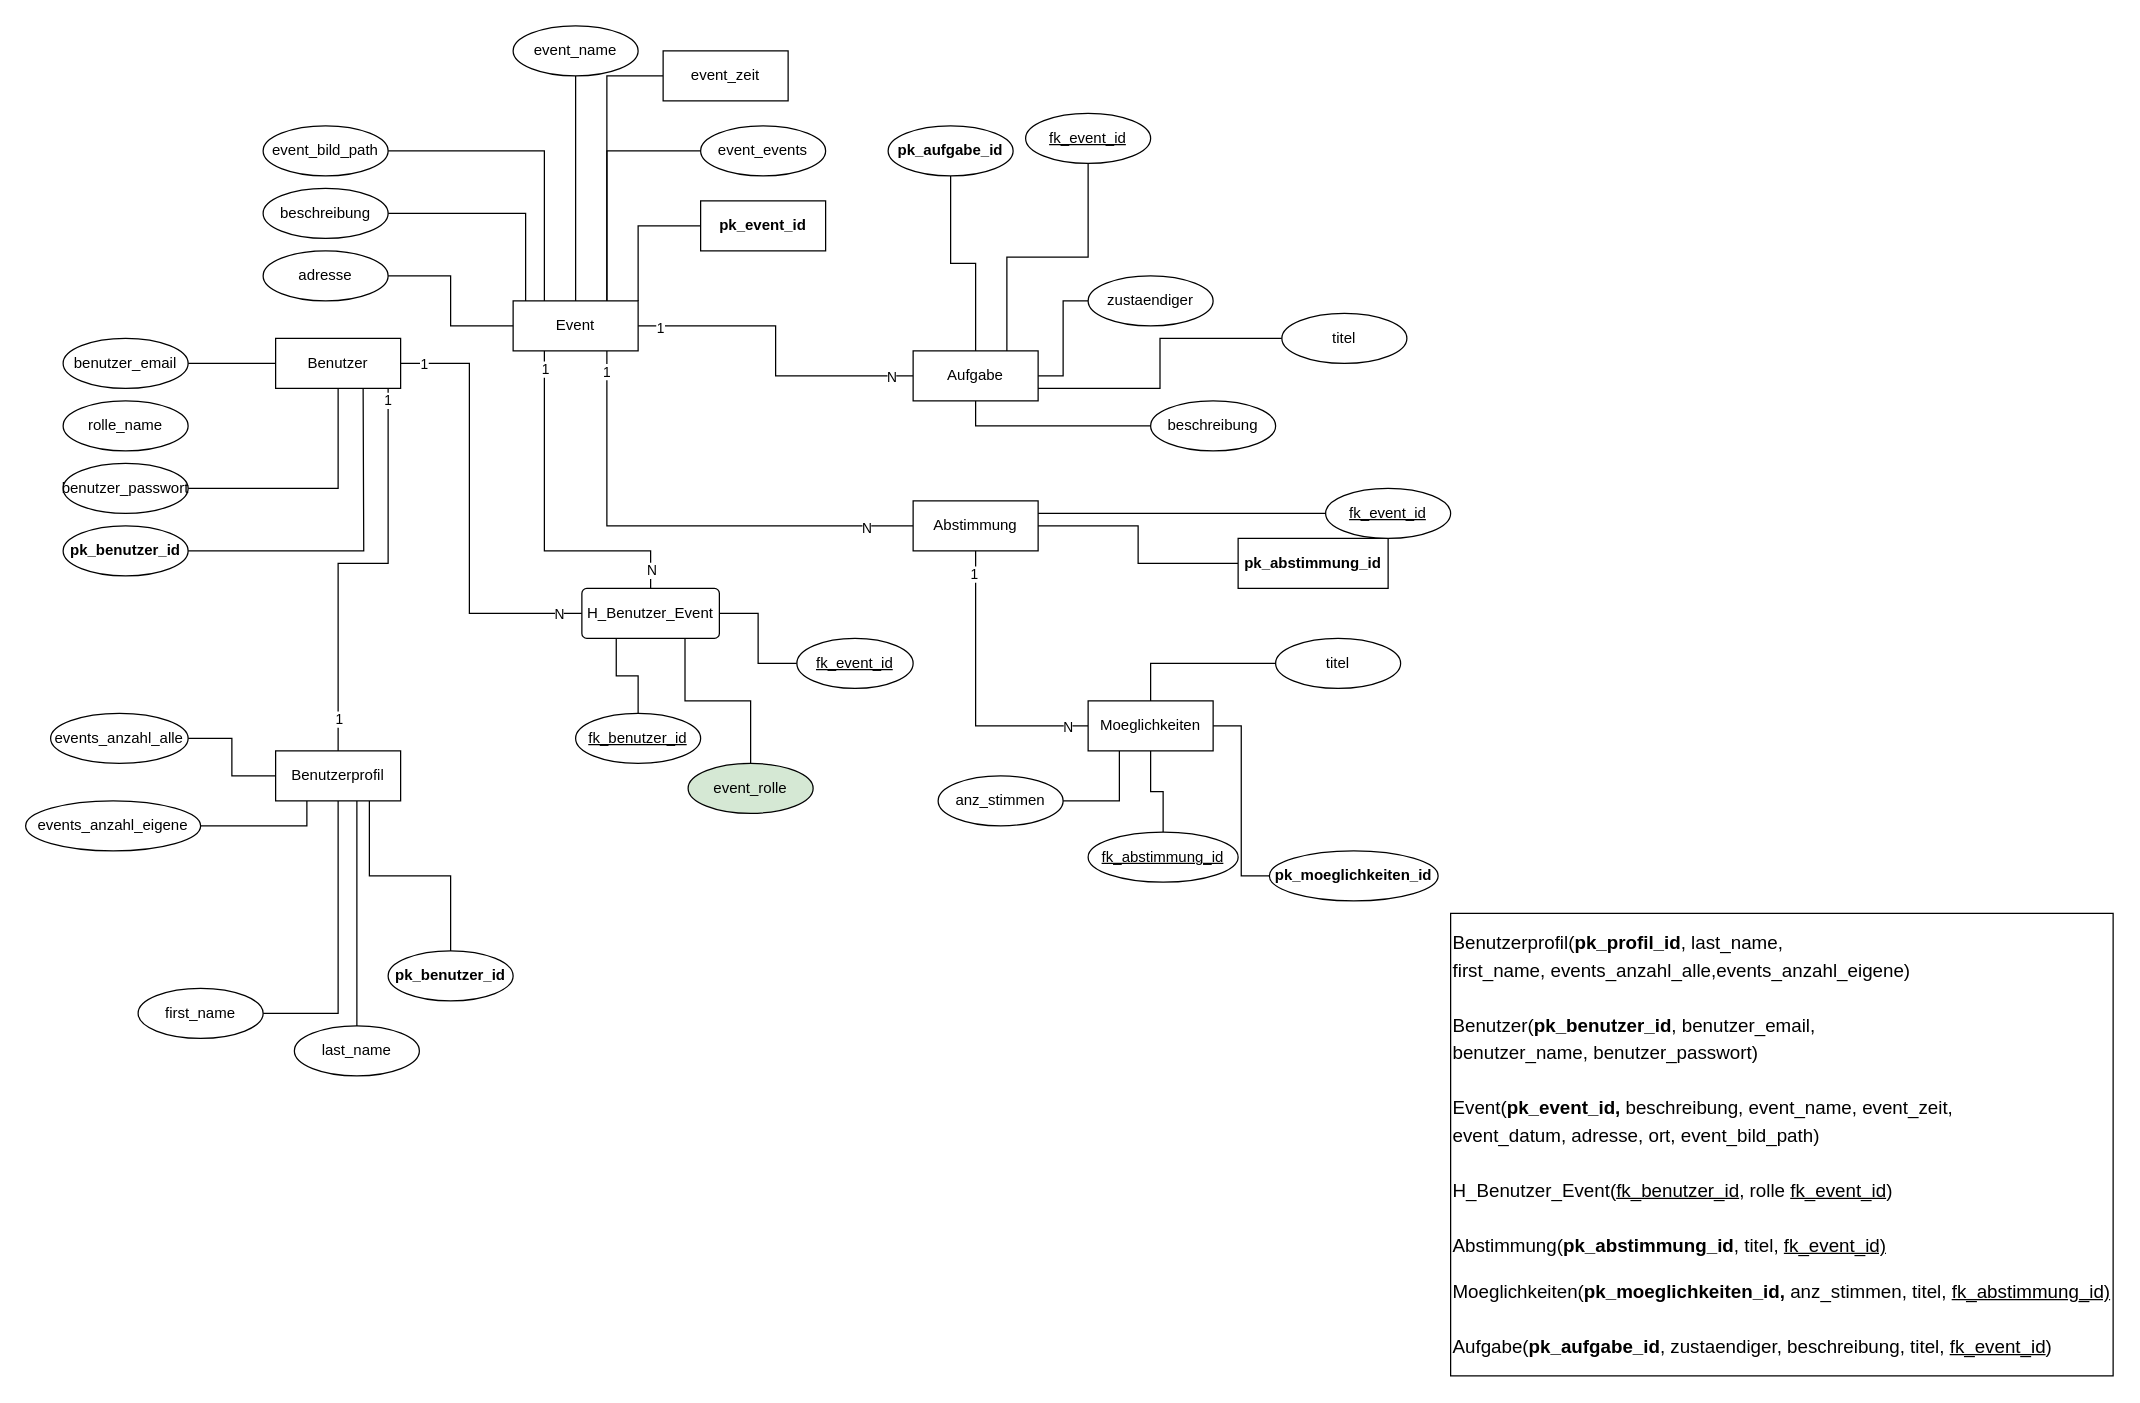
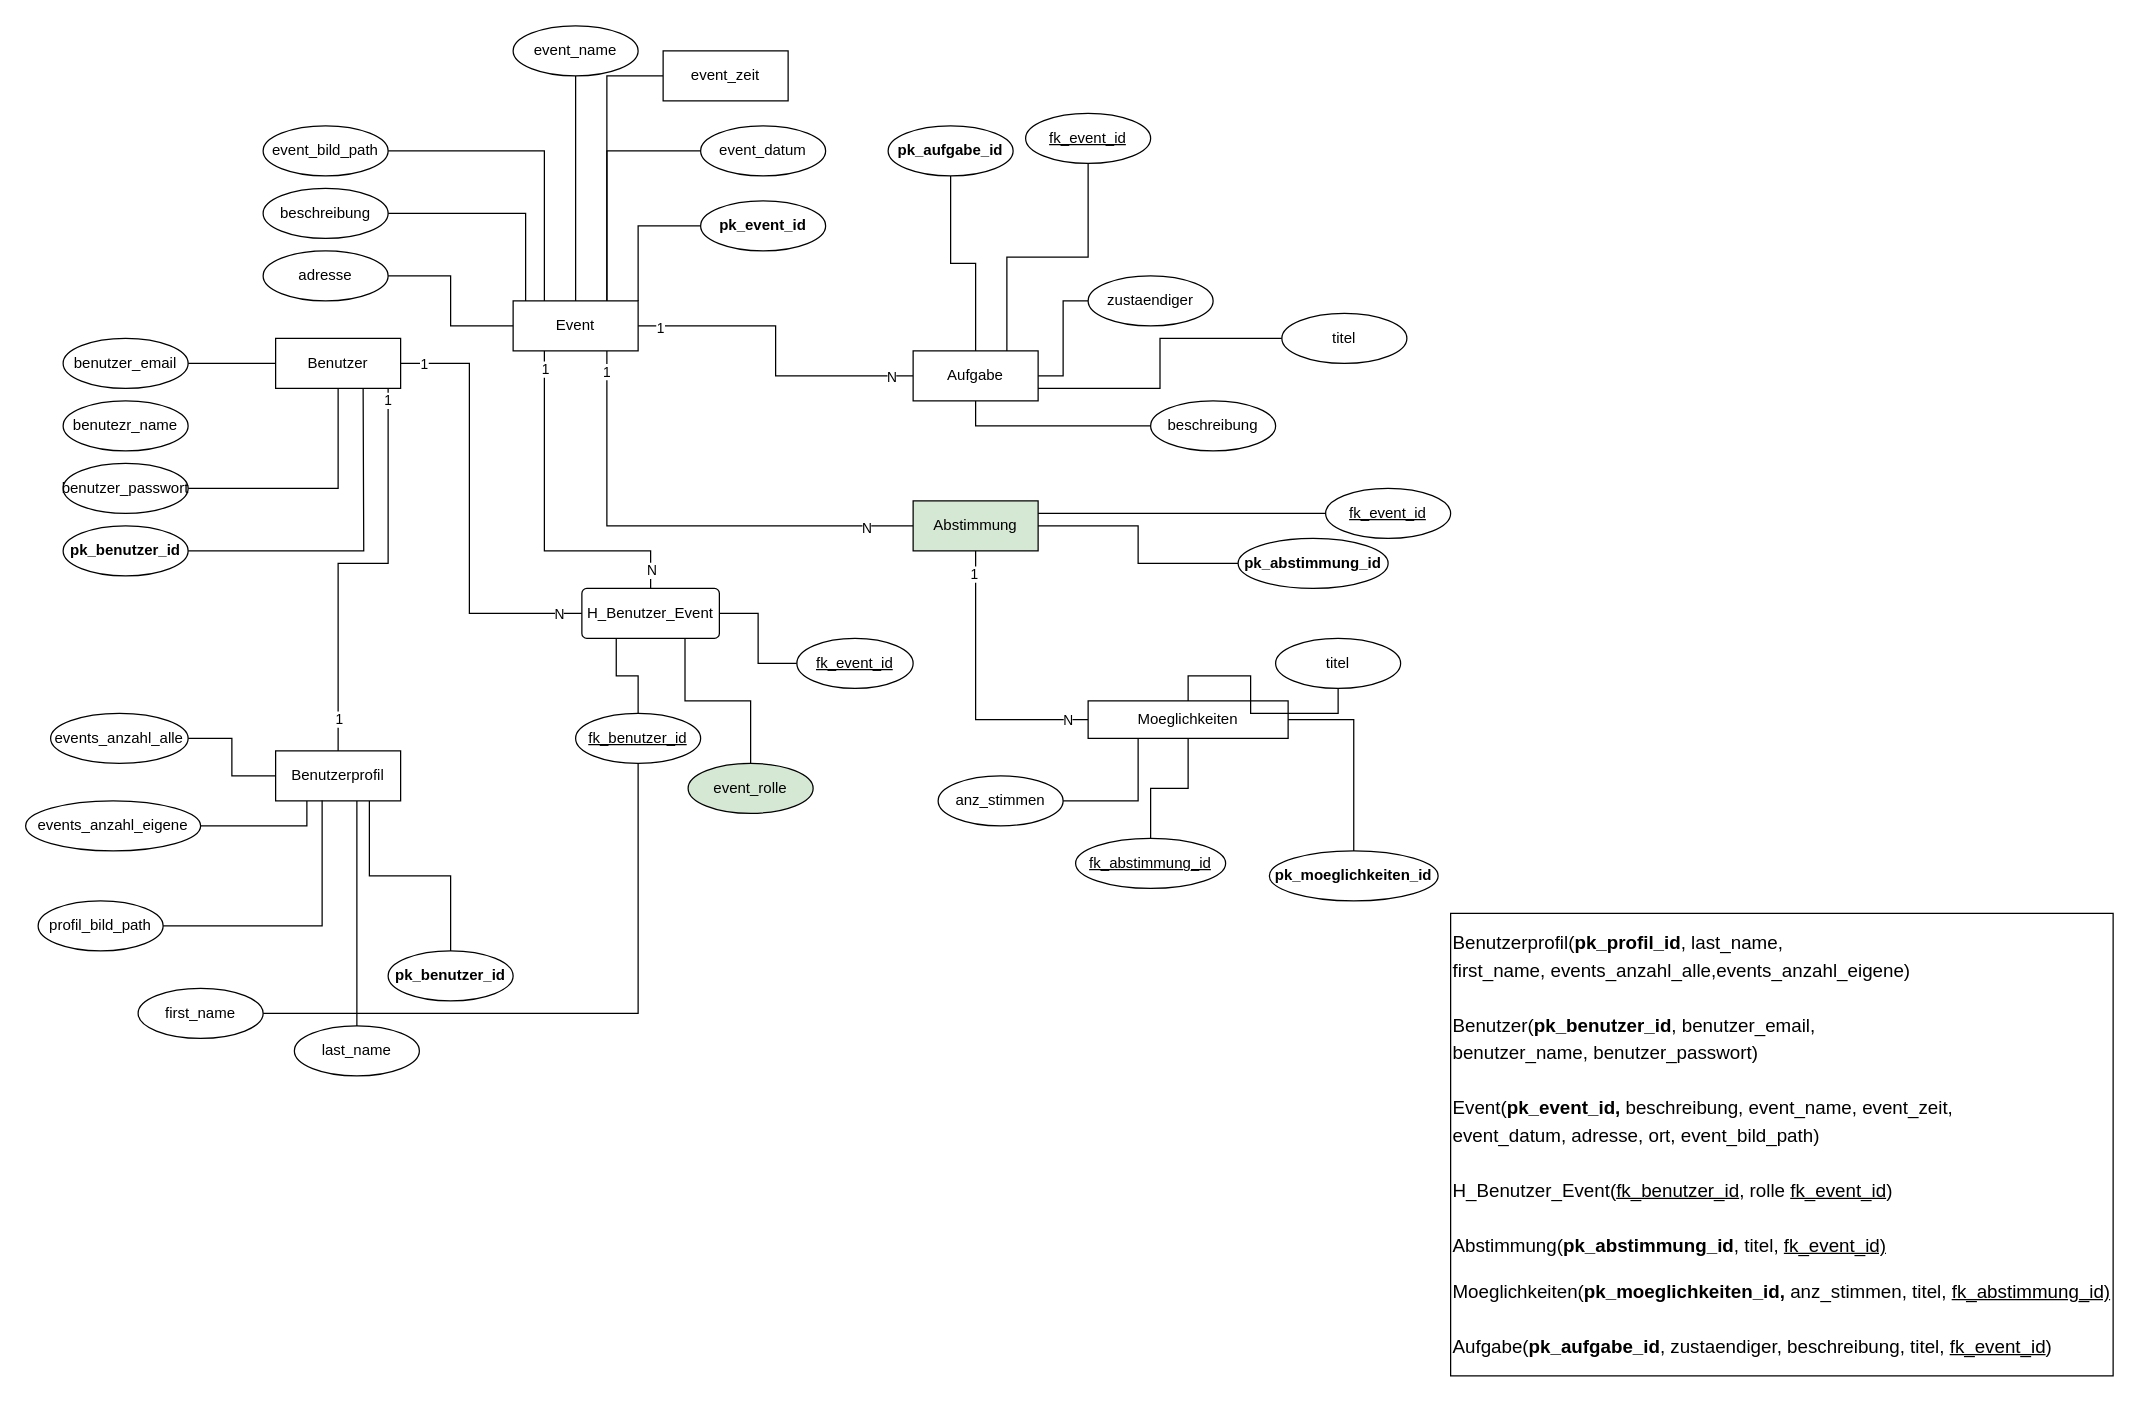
- <mxCell id="49" value="event_events" style="ellipse;whiteSpace=wrap;html=1;align=center;" parent="1" vertex="1"><mxGeometry x="560" y="100" width="100" height="40" as="geometry" /></mxCell>
+ <mxCell id="49" value="event_datum" style="ellipse;whiteSpace=wrap;html=1;align=center;" parent="1" vertex="1"><mxGeometry x="560" y="100" width="100" height="40" as="geometry" /></mxCell>
- <mxCell id="51" value="&lt;b&gt;pk_event_id&lt;/b&gt;" style="whiteSpace=wrap;html=1;align=center;rounded=0;" parent="1" vertex="1"><mxGeometry x="560" y="160" width="100" height="40" as="geometry" /></mxCell>
+ <mxCell id="51" value="&lt;b&gt;pk_event_id&lt;/b&gt;" style="ellipse;whiteSpace=wrap;html=1;align=center;" parent="1" vertex="1"><mxGeometry x="560" y="160" width="100" height="40" as="geometry" /></mxCell>
- <mxCell id="5" value="rolle_name" style="ellipse;whiteSpace=wrap;html=1;align=center;" parent="1" vertex="1"><mxGeometry x="50" y="320" width="100" height="40" as="geometry" /></mxCell>
+ <mxCell id="5" value="benutezr_name" style="ellipse;whiteSpace=wrap;html=1;align=center;" parent="1" vertex="1"><mxGeometry x="50" y="320" width="100" height="40" as="geometry" /></mxCell>
- <mxCell id="63" value="Abstimmung" style="whiteSpace=wrap;html=1;align=center;" parent="1" vertex="1"><mxGeometry x="730" y="400" width="100" height="40" as="geometry" /></mxCell>
+ <mxCell id="63" value="Abstimmung" style="whiteSpace=wrap;html=1;align=center;fillColor=#d5e8d4;" parent="1" vertex="1"><mxGeometry x="730" y="400" width="100" height="40" as="geometry" /></mxCell>
- <mxCell id="65" value="&lt;b&gt;pk_abstimmung_id&lt;/b&gt;" style="whiteSpace=wrap;html=1;align=center;rounded=0;" parent="1" vertex="1"><mxGeometry x="990" y="430" width="120" height="40" as="geometry" /></mxCell>
+ <mxCell id="65" value="&lt;b&gt;pk_abstimmung_id&lt;/b&gt;" style="ellipse;whiteSpace=wrap;html=1;align=center;" parent="1" vertex="1"><mxGeometry x="990" y="430" width="120" height="40" as="geometry" /></mxCell>
- <mxCell id="71" value="Moeglichkeiten" style="whiteSpace=wrap;html=1;align=center;" parent="1" vertex="1"><mxGeometry x="870" y="560" width="100" height="40" as="geometry" /></mxCell>
+ <mxCell id="71" value="Moeglichkeiten" style="whiteSpace=wrap;html=1;align=center;" parent="1" vertex="1"><mxGeometry x="870" y="560" width="160" height="30" as="geometry" /></mxCell>
- <mxCell id="73" value="&lt;u&gt;fk_abstimmung_id&lt;/u&gt;" style="ellipse;whiteSpace=wrap;html=1;align=center;" parent="1" vertex="1"><mxGeometry x="870" y="665" width="120" height="40" as="geometry" /></mxCell>
+ <mxCell id="73" value="&lt;u&gt;fk_abstimmung_id&lt;/u&gt;" style="ellipse;whiteSpace=wrap;html=1;align=center;" parent="1" vertex="1"><mxGeometry x="860" y="670" width="120" height="40" as="geometry" /></mxCell>
- <mxCell id="22" style="edgeStyle=orthogonalEdgeStyle;rounded=0;orthogonalLoop=1;jettySize=auto;html=1;entryX=0.5;entryY=1;entryDx=0;entryDy=0;endArrow=none;endFill=0;" parent="1" source="23" target="13" edge="1"><mxGeometry relative="1" as="geometry" /></mxCell>
+ <mxCell id="22" style="edgeStyle=orthogonalEdgeStyle;rounded=0;orthogonalLoop=1;jettySize=auto;html=1;endArrow=none;endFill=0;" parent="1" source="23" target="32" edge="1"><mxGeometry relative="1" as="geometry" /></mxCell>
+ <mxCell id="21" value="profil_bild_path" style="ellipse;whiteSpace=wrap;html=1;align=center;" parent="1" vertex="1"><mxGeometry x="30" y="720" width="100" height="40" as="geometry" /></mxCell>
+ <mxCell id="20" style="edgeStyle=orthogonalEdgeStyle;rounded=0;orthogonalLoop=1;jettySize=auto;html=1;entryX=0.372;entryY=0.991;entryDx=0;entryDy=0;entryPerimeter=0;endArrow=none;endFill=0;" parent="1" source="21" target="13" edge="1"><mxGeometry relative="1" as="geometry" /></mxCell>
